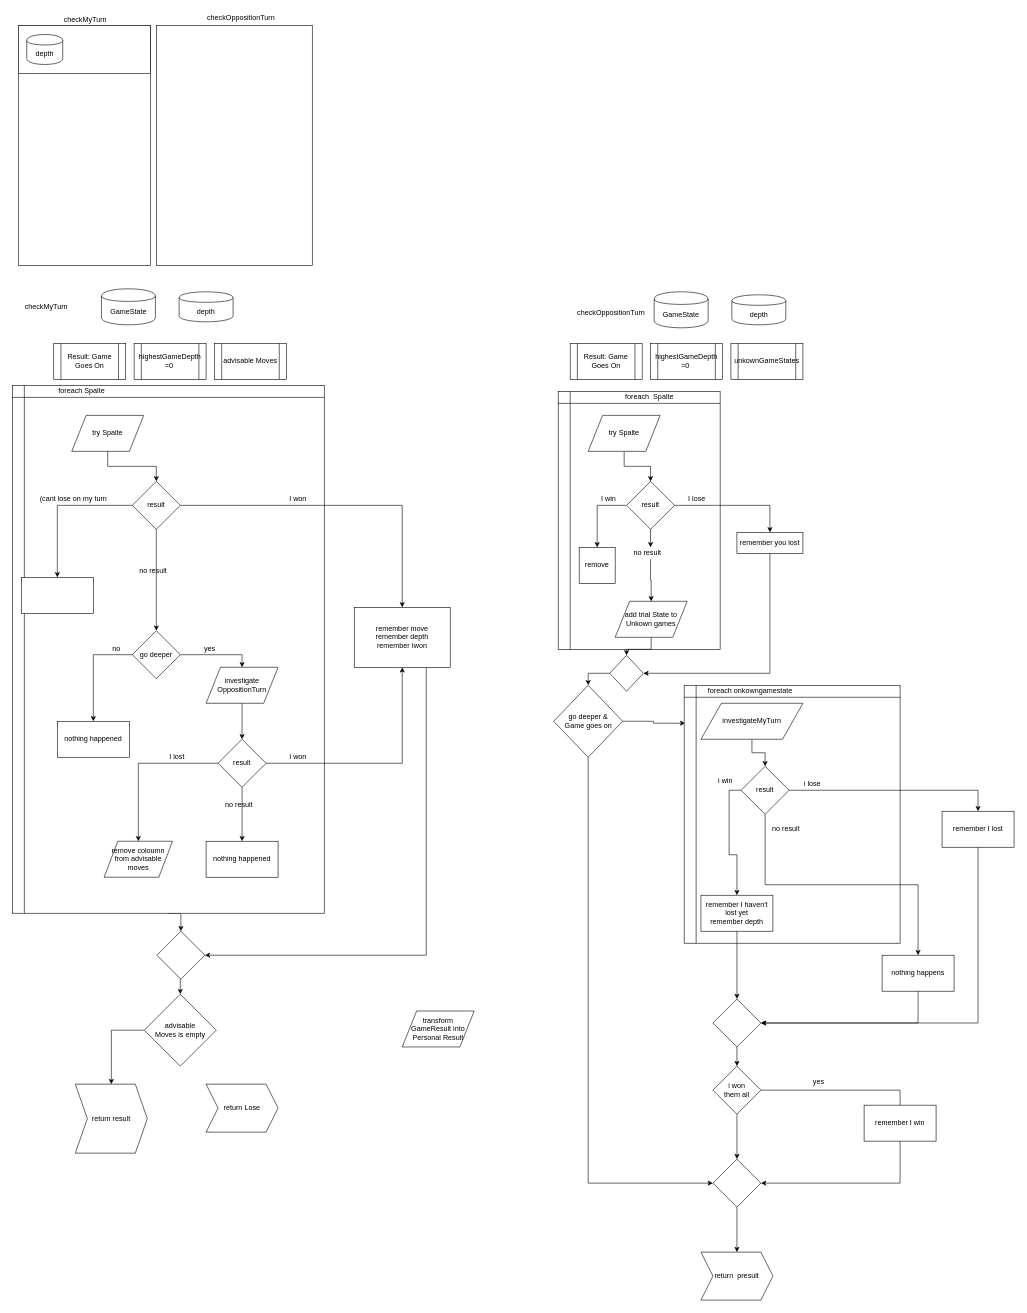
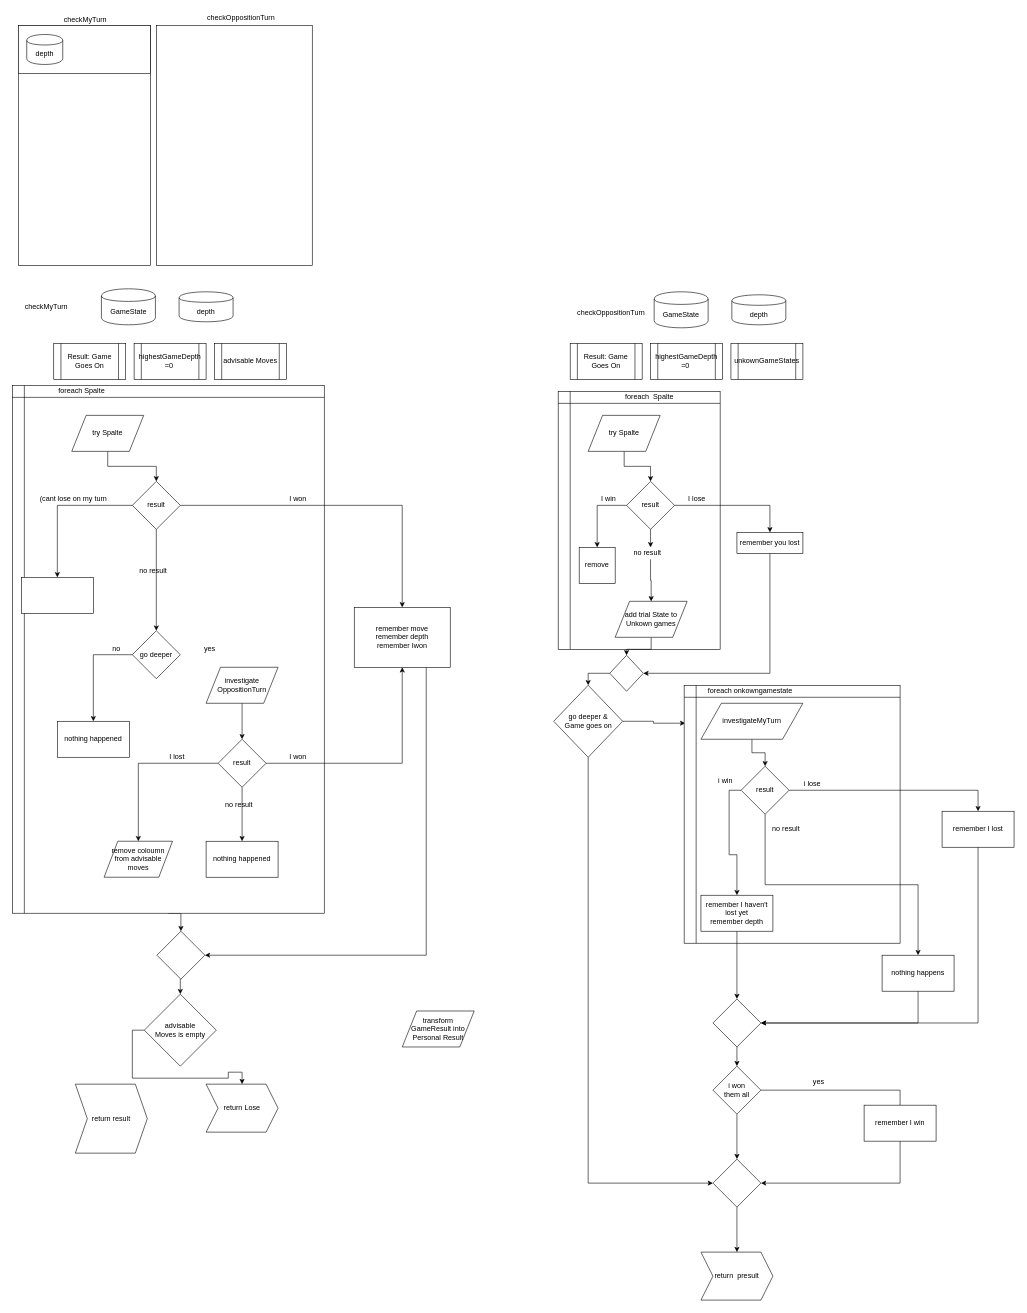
- <mxCell id="27" style="edgeStyle=orthogonalEdgeStyle;rounded=0;orthogonalLoop=1;jettySize=auto;html=1;exitX=1;exitY=0.5;exitDx=0;exitDy=0;entryX=0.5;entryY=0;entryDx=0;entryDy=0;" edge="1" parent="1" source="28" target="32"><mxGeometry relative="1" as="geometry" /></mxCell>
- <mxCell id="47" style="edgeStyle=orthogonalEdgeStyle;rounded=0;orthogonalLoop=1;jettySize=auto;html=1;exitX=0;exitY=0.5;exitDx=0;exitDy=0;" edge="1" parent="1" source="48" target="49"><mxGeometry relative="1" as="geometry" /></mxCell>
+ <mxCell id="47" style="edgeStyle=orthogonalEdgeStyle;rounded=0;orthogonalLoop=1;jettySize=auto;html=1;exitX=0;exitY=0.5;exitDx=0;exitDy=0;" edge="1" parent="1" source="48" target="50"><mxGeometry relative="1" as="geometry" /></mxCell>
